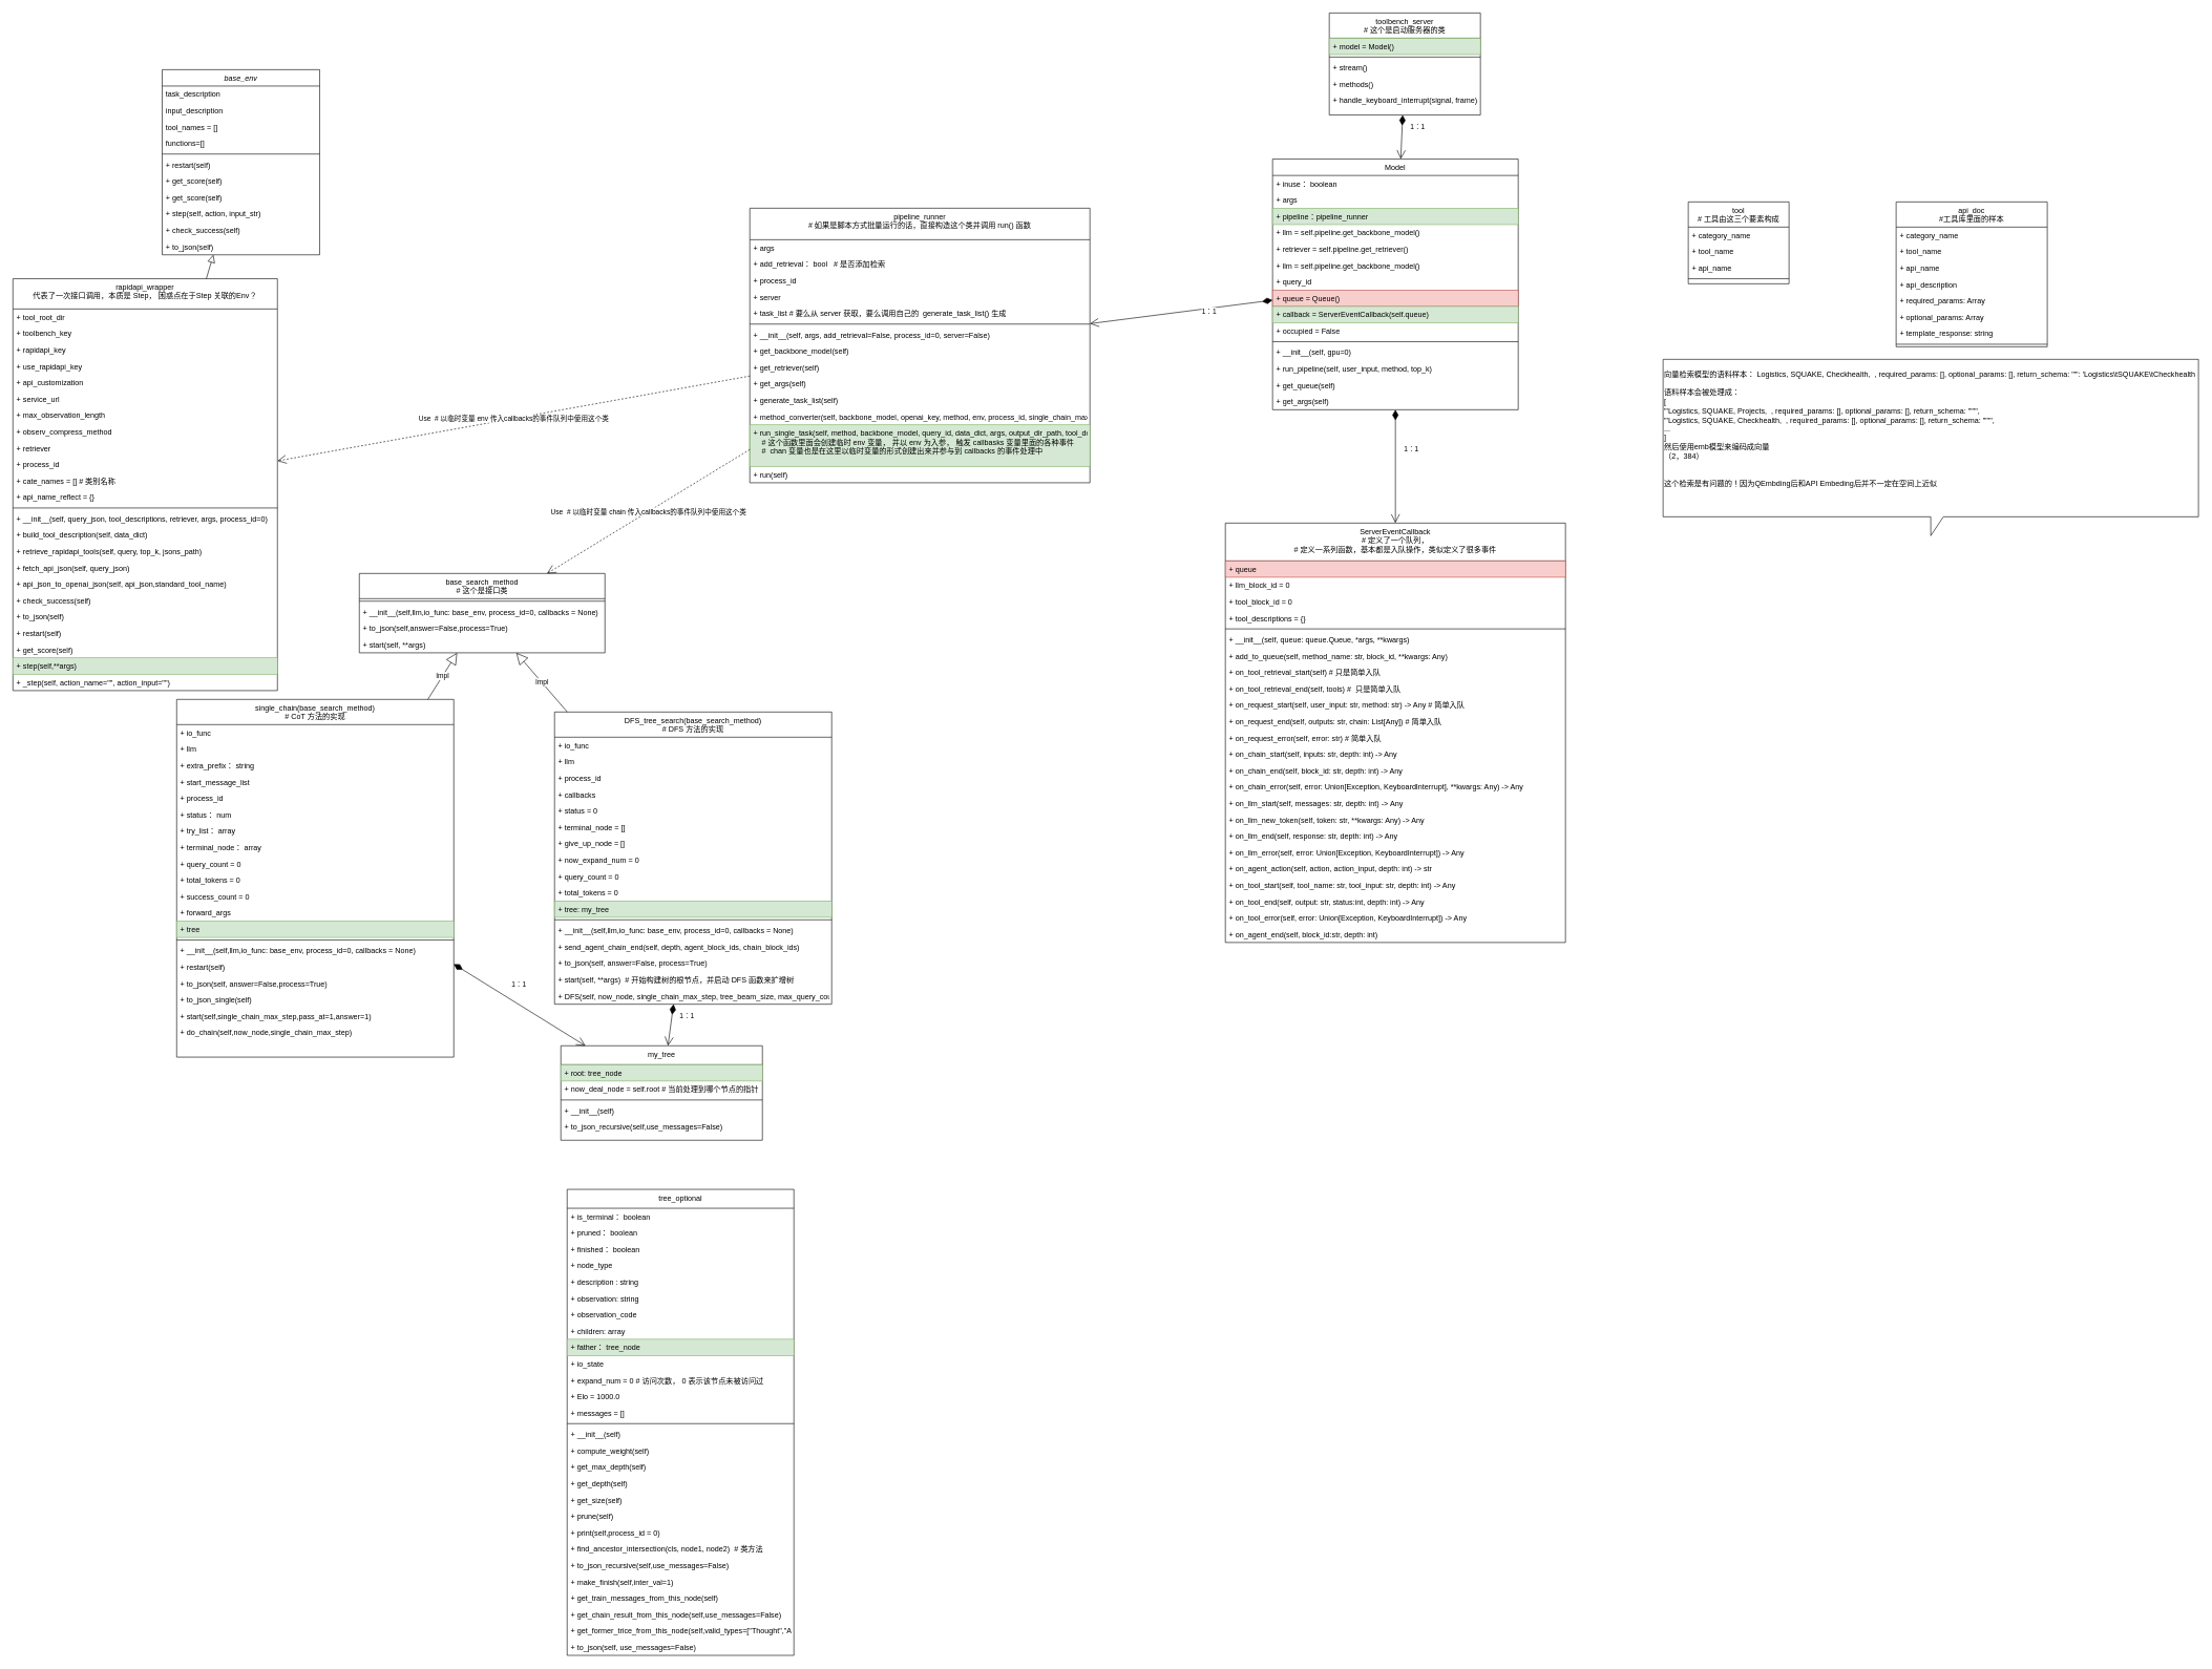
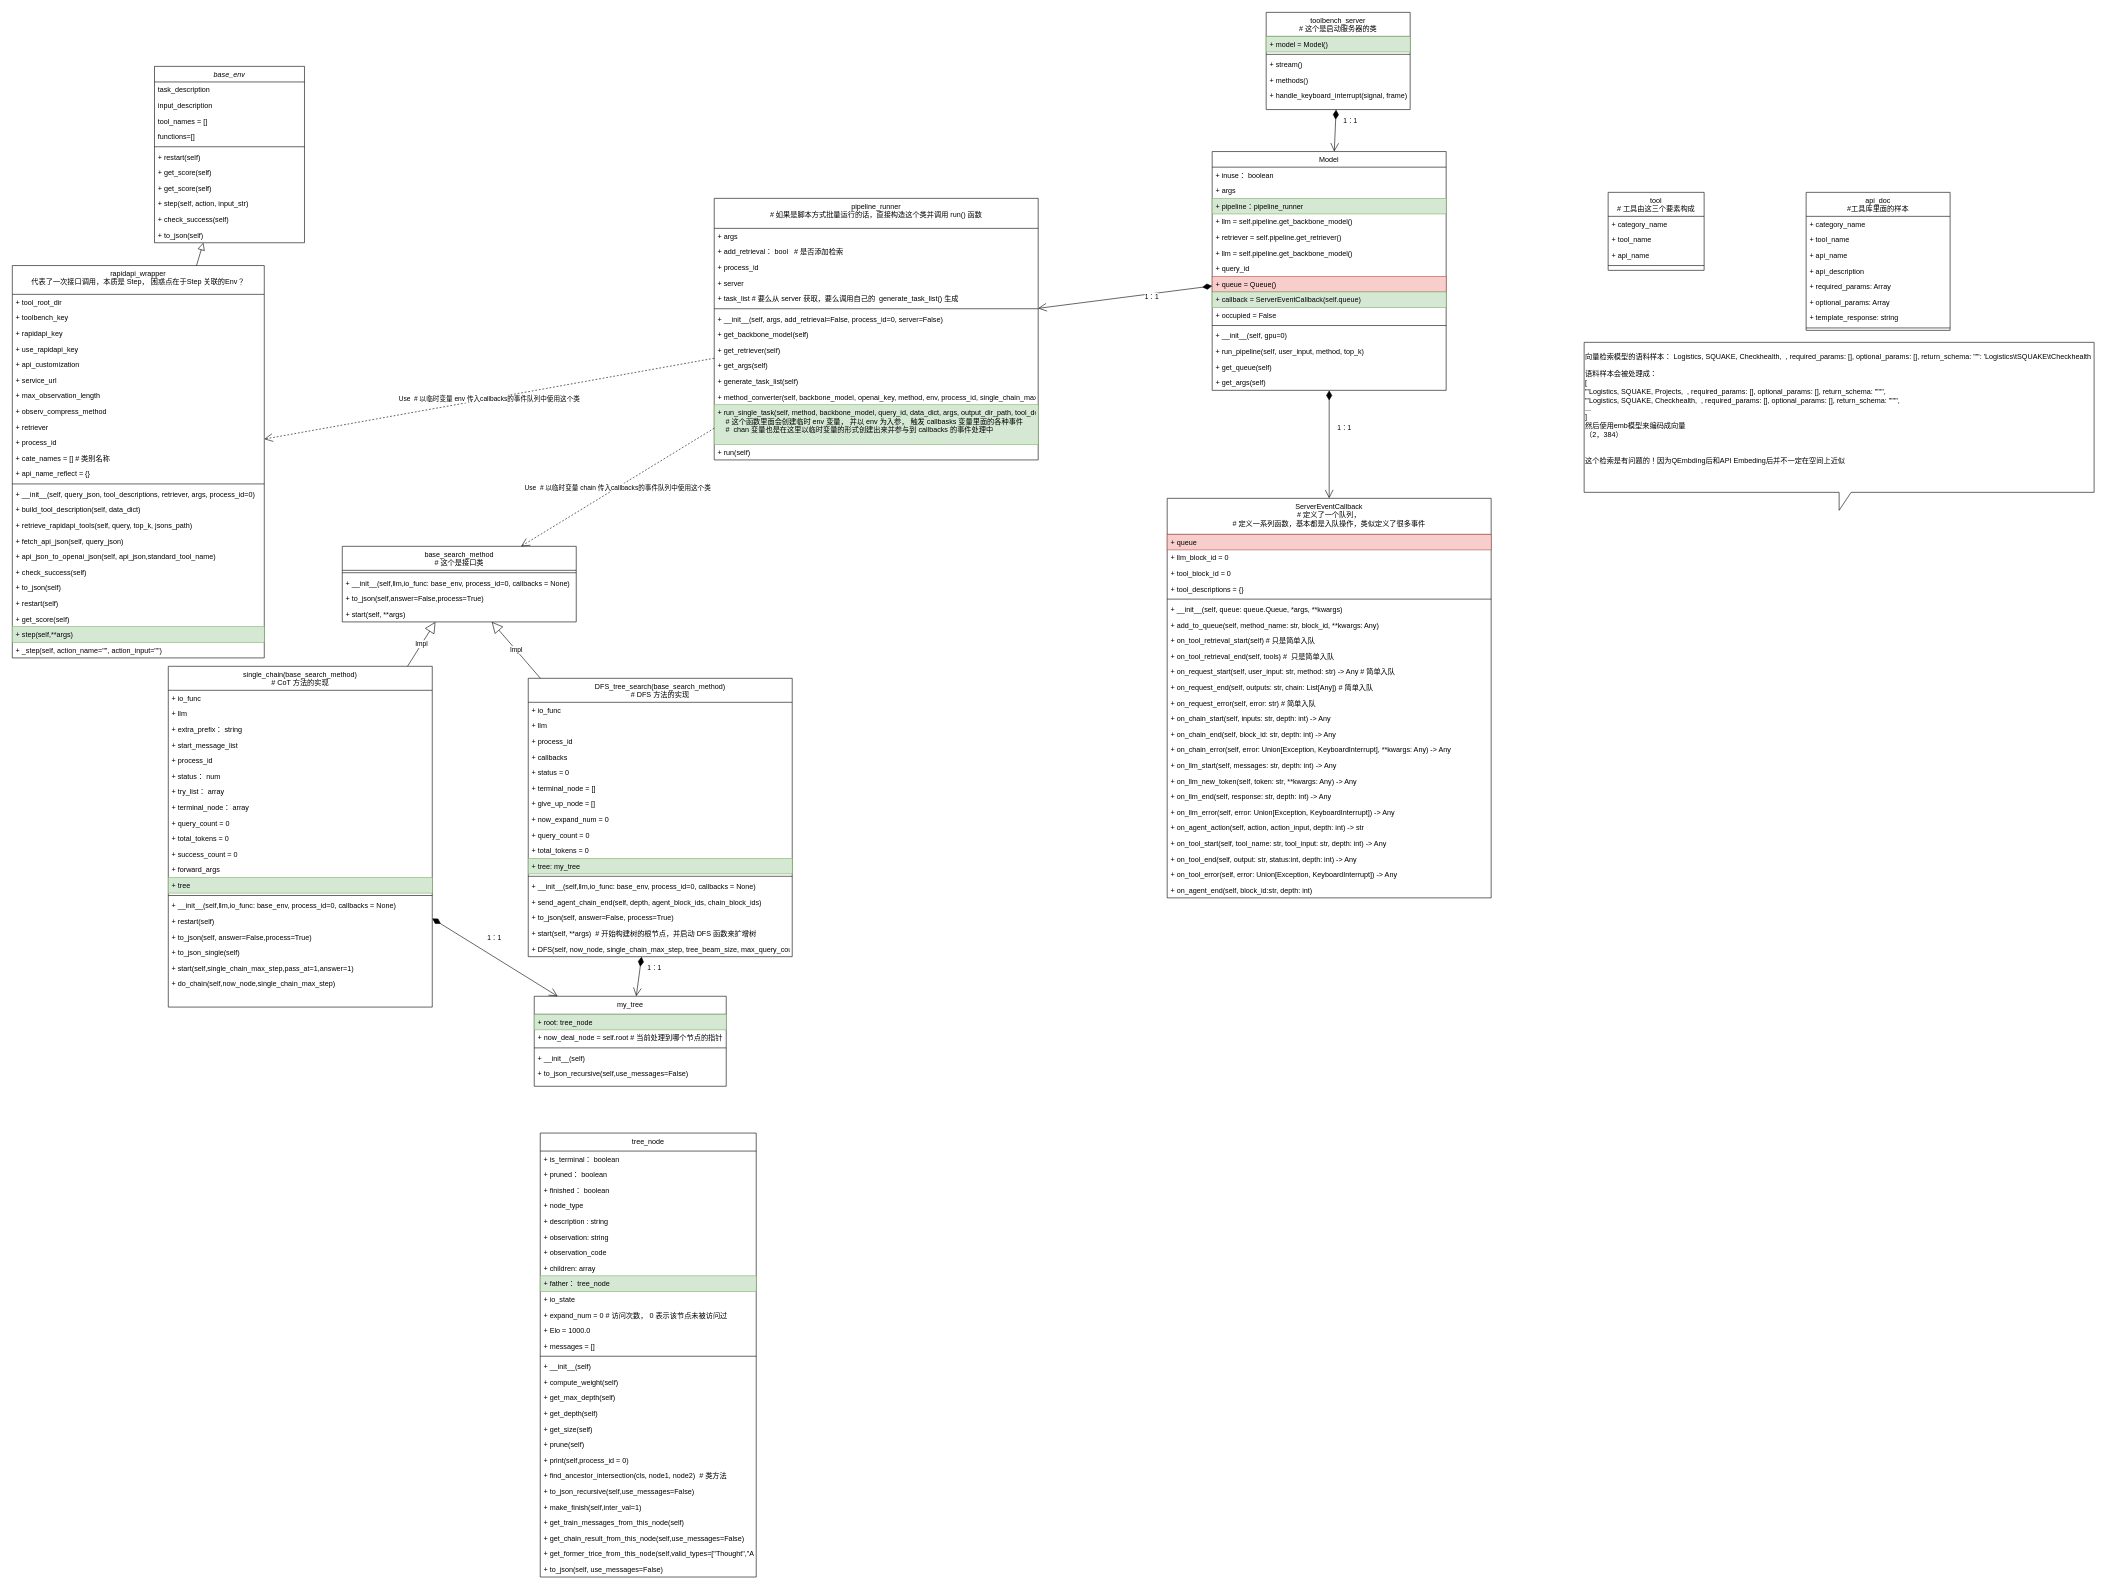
- <mxCell id="104" value="tree_optional" style="swimlane;fontStyle=0;align=center;verticalAlign=top;childLayout=stackLayout;horizontal=1;startSize=30;horizontalStack=0;resizeParent=1;resizeLast=0;collapsible=1;marginBottom=0;rounded=0;shadow=0;strokeWidth=1;" parent="1" vertex="1"><mxGeometry x="900" y="1888" width="360" height="740" as="geometry"><mxRectangle x="340" y="380" width="170" height="26" as="alternateBounds" /></mxGeometry></mxCell>
+ <mxCell id="104" value="tree_node" style="swimlane;fontStyle=0;align=center;verticalAlign=top;childLayout=stackLayout;horizontal=1;startSize=30;horizontalStack=0;resizeParent=1;resizeLast=0;collapsible=1;marginBottom=0;rounded=0;shadow=0;strokeWidth=1;" parent="1" vertex="1"><mxGeometry x="900" y="1888" width="360" height="740" as="geometry"><mxRectangle x="340" y="380" width="170" height="26" as="alternateBounds" /></mxGeometry></mxCell>
